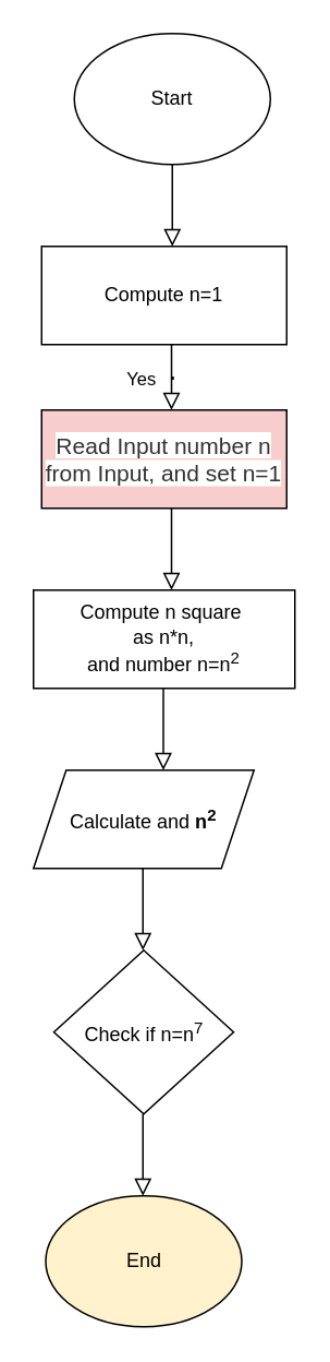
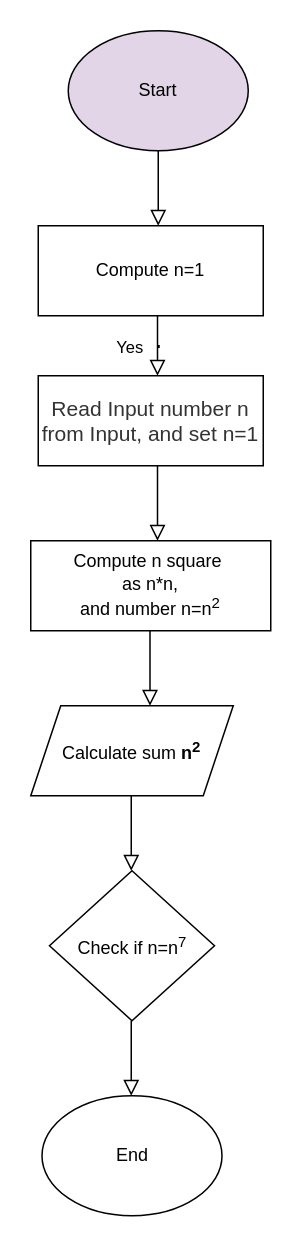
- <mxCell id="4" value="Start" style="ellipse;whiteSpace=wrap;html=1;" vertex="1" parent="1"><mxGeometry x="45" y="20" width="120" height="80" as="geometry" /></mxCell>
+ <mxCell id="4" value="Start" style="ellipse;whiteSpace=wrap;html=1;fillColor=#e1d5e7;" vertex="1" parent="1"><mxGeometry x="45" y="20" width="120" height="80" as="geometry" /></mxCell>
- <mxCell id="6" value="&lt;span style=&quot;font-size: 10.5pt; font-family: Arial; color: rgb(51, 51, 51); background-color: rgb(255, 255, 255); font-variant-numeric: normal; font-variant-east-asian: normal; font-variant-alternates: normal; vertical-align: baseline;&quot;&gt;Read Input number n from Input, and set n=1&lt;/span&gt;&lt;span id=&quot;docs-internal-guid-a12a67c6-7fff-5756-ddde-ad5f223411b5&quot;&gt;&lt;/span&gt;" style="rounded=0;whiteSpace=wrap;html=1;fillColor=#f8cecc;" vertex="1" parent="1"><mxGeometry x="25" y="250" width="150" height="60" as="geometry" /></mxCell>
+ <mxCell id="6" value="&lt;span style=&quot;font-size: 10.5pt; font-family: Arial; color: rgb(51, 51, 51); background-color: rgb(255, 255, 255); font-variant-numeric: normal; font-variant-east-asian: normal; font-variant-alternates: normal; vertical-align: baseline;&quot;&gt;Read Input number n from Input, and set n=1&lt;/span&gt;&lt;span id=&quot;docs-internal-guid-a12a67c6-7fff-5756-ddde-ad5f223411b5&quot;&gt;&lt;/span&gt;" style="rounded=0;whiteSpace=wrap;html=1;" vertex="1" parent="1"><mxGeometry x="25" y="250" width="150" height="60" as="geometry" /></mxCell>
- <mxCell id="9" value="Calculate and &lt;b&gt;n&lt;sup&gt;2&lt;/sup&gt;&lt;/b&gt;" style="shape=parallelogram;perimeter=parallelogramPerimeter;whiteSpace=wrap;html=1;fixedSize=1;" vertex="1" parent="1"><mxGeometry x="20" y="470" width="135" height="60" as="geometry" /></mxCell>
+ <mxCell id="9" value="Calculate sum &lt;b&gt;n&lt;sup&gt;2&lt;/sup&gt;&lt;/b&gt;" style="shape=parallelogram;perimeter=parallelogramPerimeter;whiteSpace=wrap;html=1;fixedSize=1;" vertex="1" parent="1"><mxGeometry x="20" y="470" width="135" height="60" as="geometry" /></mxCell>
- <mxCell id="13" value="End" style="ellipse;whiteSpace=wrap;html=1;fillColor=#fff2cc;" vertex="1" parent="1"><mxGeometry x="27.5" y="730" width="120" height="80" as="geometry" /></mxCell>
+ <mxCell id="13" value="End" style="ellipse;whiteSpace=wrap;html=1;" vertex="1" parent="1"><mxGeometry x="27.5" y="730" width="120" height="80" as="geometry" /></mxCell>
